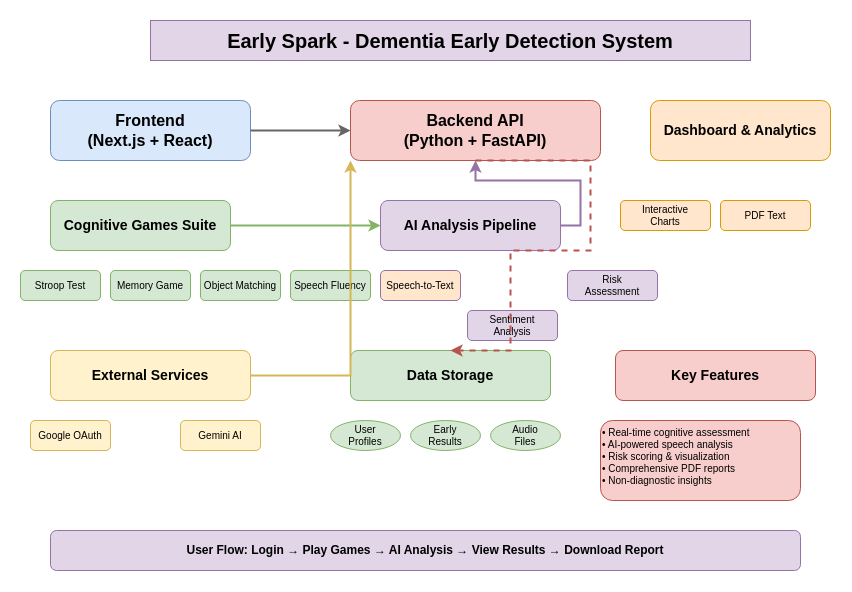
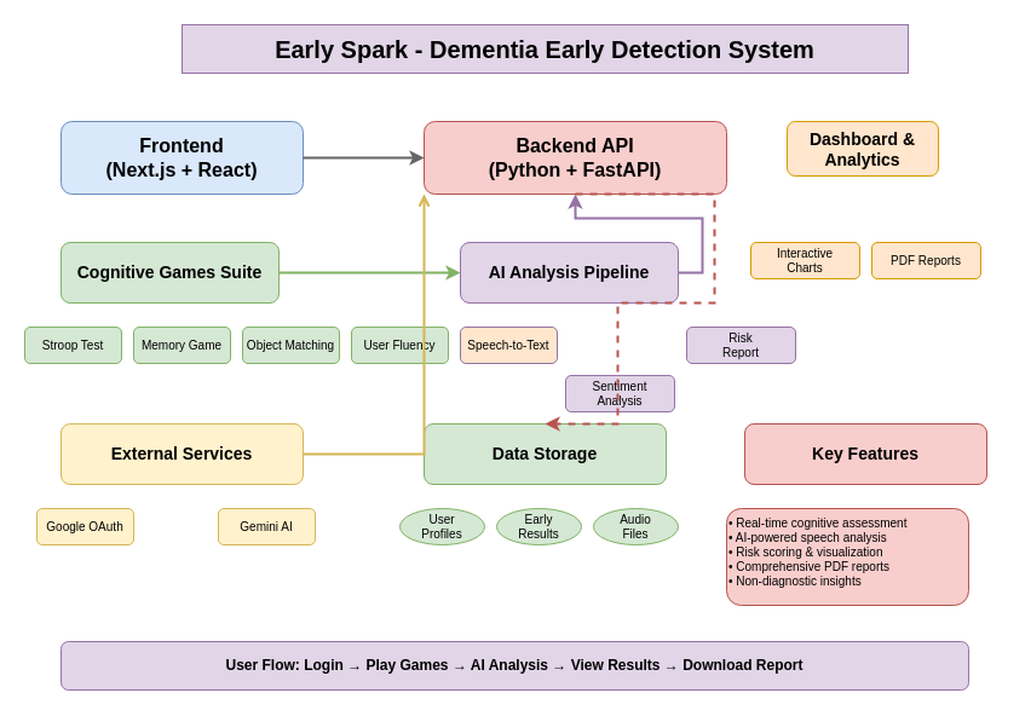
- <mxCell id="14" value="Dashboard &amp; Analytics" style="rounded=1;whiteSpace=wrap;html=1;fillColor=#ffe6cc;strokeColor=#d79b00;fontSize=14;fontStyle=1;" parent="1" vertex="1"><mxGeometry x="650" y="100" width="180" height="60" as="geometry" /></mxCell>
+ <mxCell id="14" value="Dashboard &amp; Analytics" style="rounded=1;whiteSpace=wrap;html=1;fillColor=#ffe6cc;strokeColor=#d79b00;fontSize=14;fontStyle=1;" parent="1" vertex="1"><mxGeometry x="650" y="100" width="125" height="45" as="geometry" /></mxCell>
- <mxCell id="31" style="edgeStyle=orthogonalEdgeStyle;rounded=0;orthogonalLoop=1;jettySize=auto;html=1;exitX=1;exitY=0.5;exitDx=0;exitDy=0;entryX=0;entryY=1;entryDx=0;entryDy=0;strokeColor=#d6b656;strokeWidth=2;" parent="1" source="17" target="9" edge="1"><mxGeometry relative="1" as="geometry" /></mxCell>
+ <mxCell id="31" style="edgeStyle=orthogonalEdgeStyle;rounded=0;orthogonalLoop=1;jettySize=auto;html=1;exitX=1;exitY=0.5;exitDx=0;exitDy=0;entryX=0;entryY=1;entryDx=0;entryDy=0;strokeColor=#d6b656;strokeWidth=2;endArrow=open;" parent="1" source="17" target="9" edge="1"><mxGeometry relative="1" as="geometry" /></mxCell>
- <mxCell id="16" value="PDF Text" style="rounded=1;whiteSpace=wrap;html=1;fillColor=#ffe6cc;strokeColor=#d79b00;fontSize=10;" parent="1" vertex="1"><mxGeometry x="720" y="200" width="90" height="30" as="geometry" /></mxCell>
+ <mxCell id="16" value="PDF Reports" style="rounded=1;whiteSpace=wrap;html=1;fillColor=#ffe6cc;strokeColor=#d79b00;fontSize=10;" parent="1" vertex="1"><mxGeometry x="720" y="200" width="90" height="30" as="geometry" /></mxCell>
- <mxCell id="8" value="Speech Fluency" style="rounded=1;whiteSpace=wrap;html=1;fillColor=#d5e8d4;strokeColor=#82b366;fontSize=10;" parent="1" vertex="1"><mxGeometry x="290" y="270" width="80" height="30" as="geometry" /></mxCell>
+ <mxCell id="8" value="User Fluency" style="rounded=1;whiteSpace=wrap;html=1;fillColor=#d5e8d4;strokeColor=#82b366;fontSize=10;" parent="1" vertex="1"><mxGeometry x="290" y="270" width="80" height="30" as="geometry" /></mxCell>
- <mxCell id="13" value="Risk&#10;Assessment" style="rounded=1;whiteSpace=wrap;html=1;fillColor=#e1d5e7;strokeColor=#9673a6;fontSize=10;" parent="1" vertex="1"><mxGeometry x="567" y="270" width="90" height="30" as="geometry" /></mxCell>
+ <mxCell id="13" value="Risk&#10;Report" style="rounded=1;whiteSpace=wrap;html=1;fillColor=#e1d5e7;strokeColor=#9673a6;fontSize=10;" parent="1" vertex="1"><mxGeometry x="567" y="270" width="90" height="30" as="geometry" /></mxCell>
